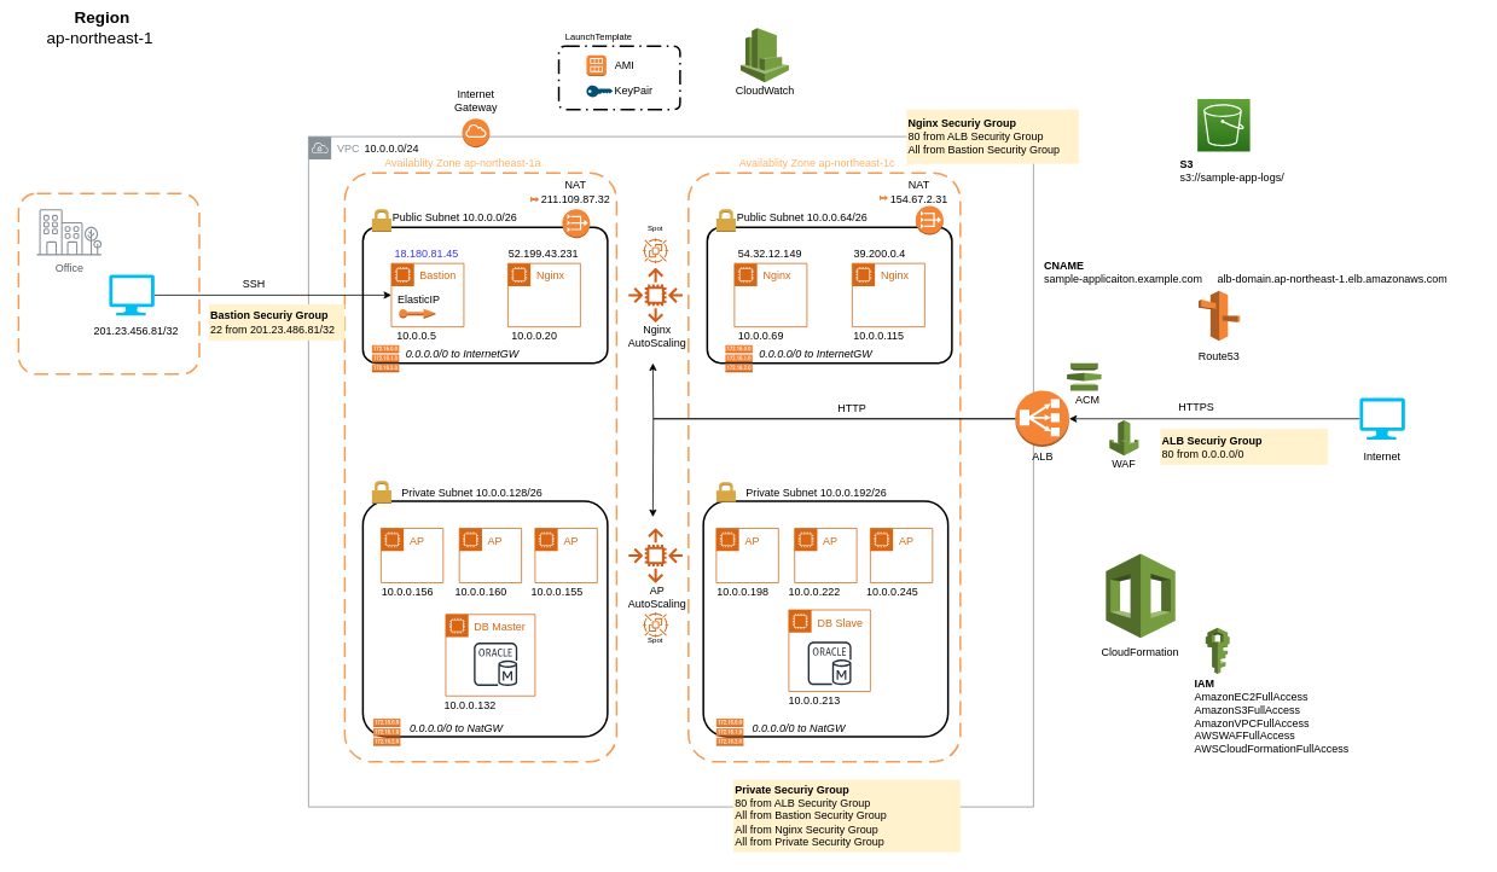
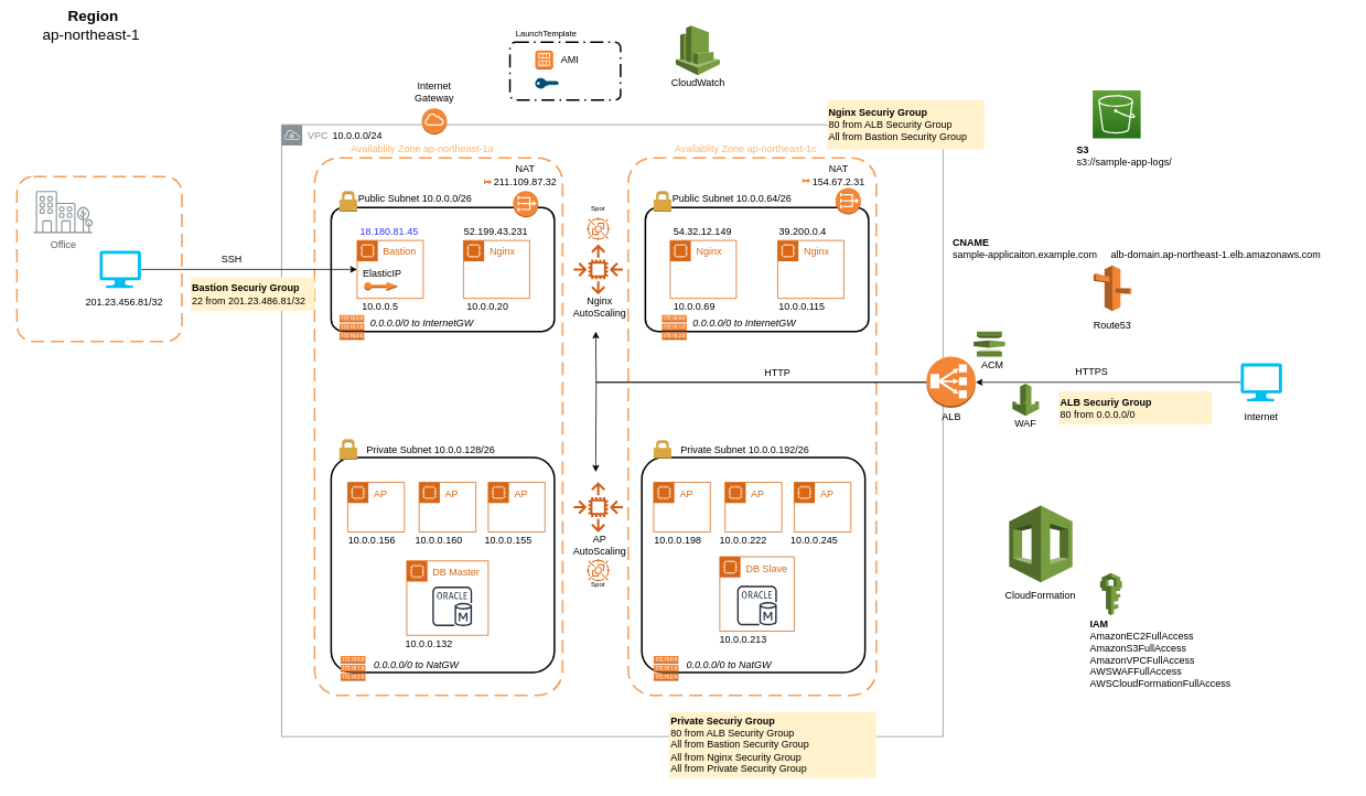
- <mxCell id="128" value="KeyPair" style="text;html=1;strokeColor=none;fillColor=none;align=center;verticalAlign=middle;whiteSpace=wrap;rounded=0;shadow=0;" parent="124" vertex="1"><mxGeometry x="32.71" y="30" width="40" height="20" as="geometry" /></mxCell>
